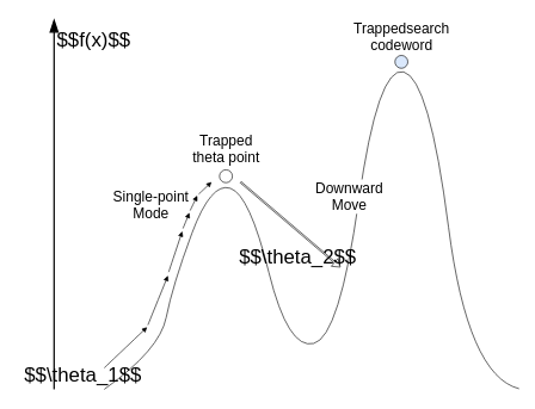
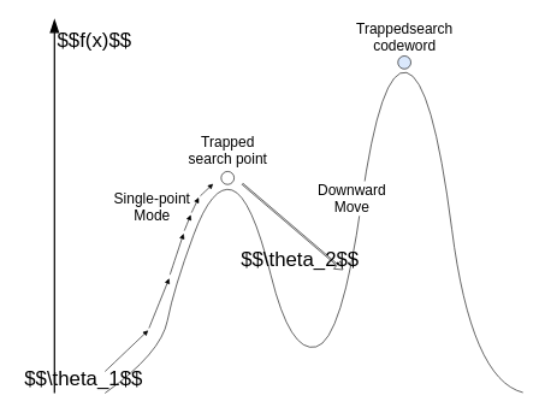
- <mxCell id="14" value="&lt;font style=&quot;font-size: 20px;&quot;&gt;Trapped&lt;br style=&quot;border-color: var(--border-color);&quot;&gt;theta point&lt;/font&gt;" style="text;html=1;align=center;verticalAlign=middle;resizable=0;points=[];autosize=1;strokeColor=none;fillColor=none;container=0;" vertex="1" parent="1"><mxGeometry x="250.001" y="177.004" width="130" height="60" as="geometry" /></mxCell>
+ <mxCell id="14" value="&lt;font style=&quot;font-size: 20px;&quot;&gt;Trapped&lt;br style=&quot;border-color: var(--border-color);&quot;&gt;search point&lt;/font&gt;" style="text;html=1;align=center;verticalAlign=middle;resizable=0;points=[];autosize=1;strokeColor=none;fillColor=none;container=0;" vertex="1" parent="1"><mxGeometry x="250.001" y="177.004" width="130" height="60" as="geometry" /></mxCell>
